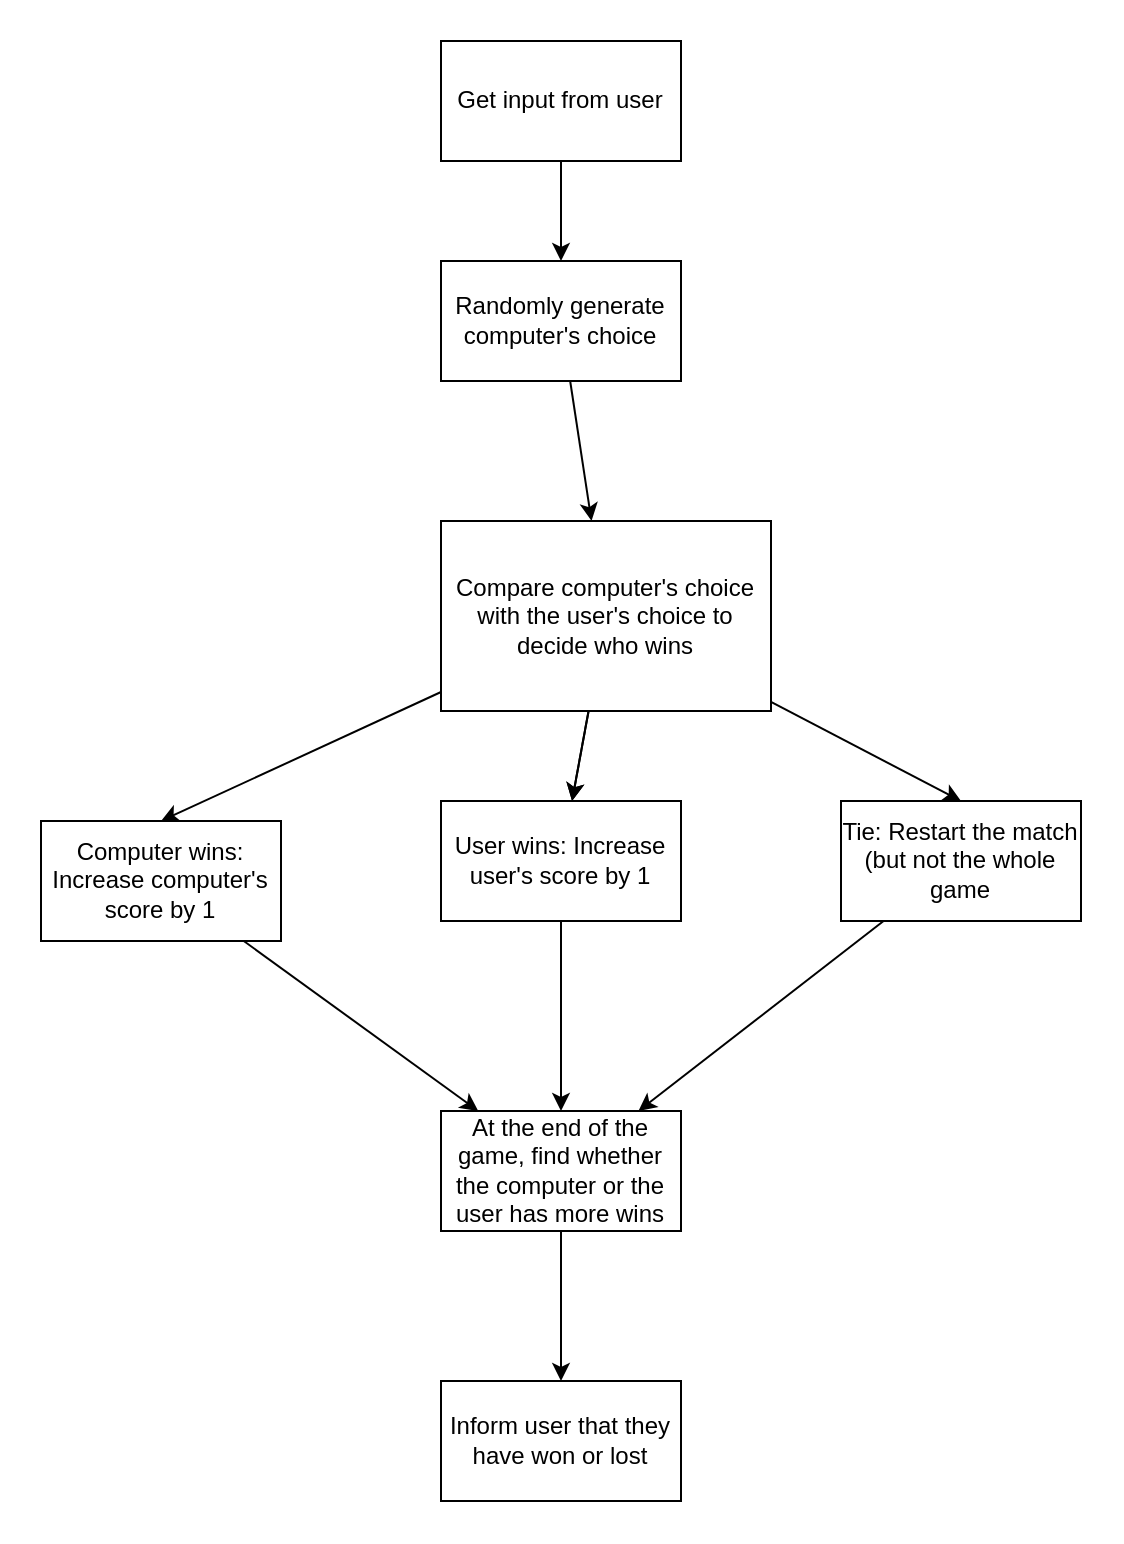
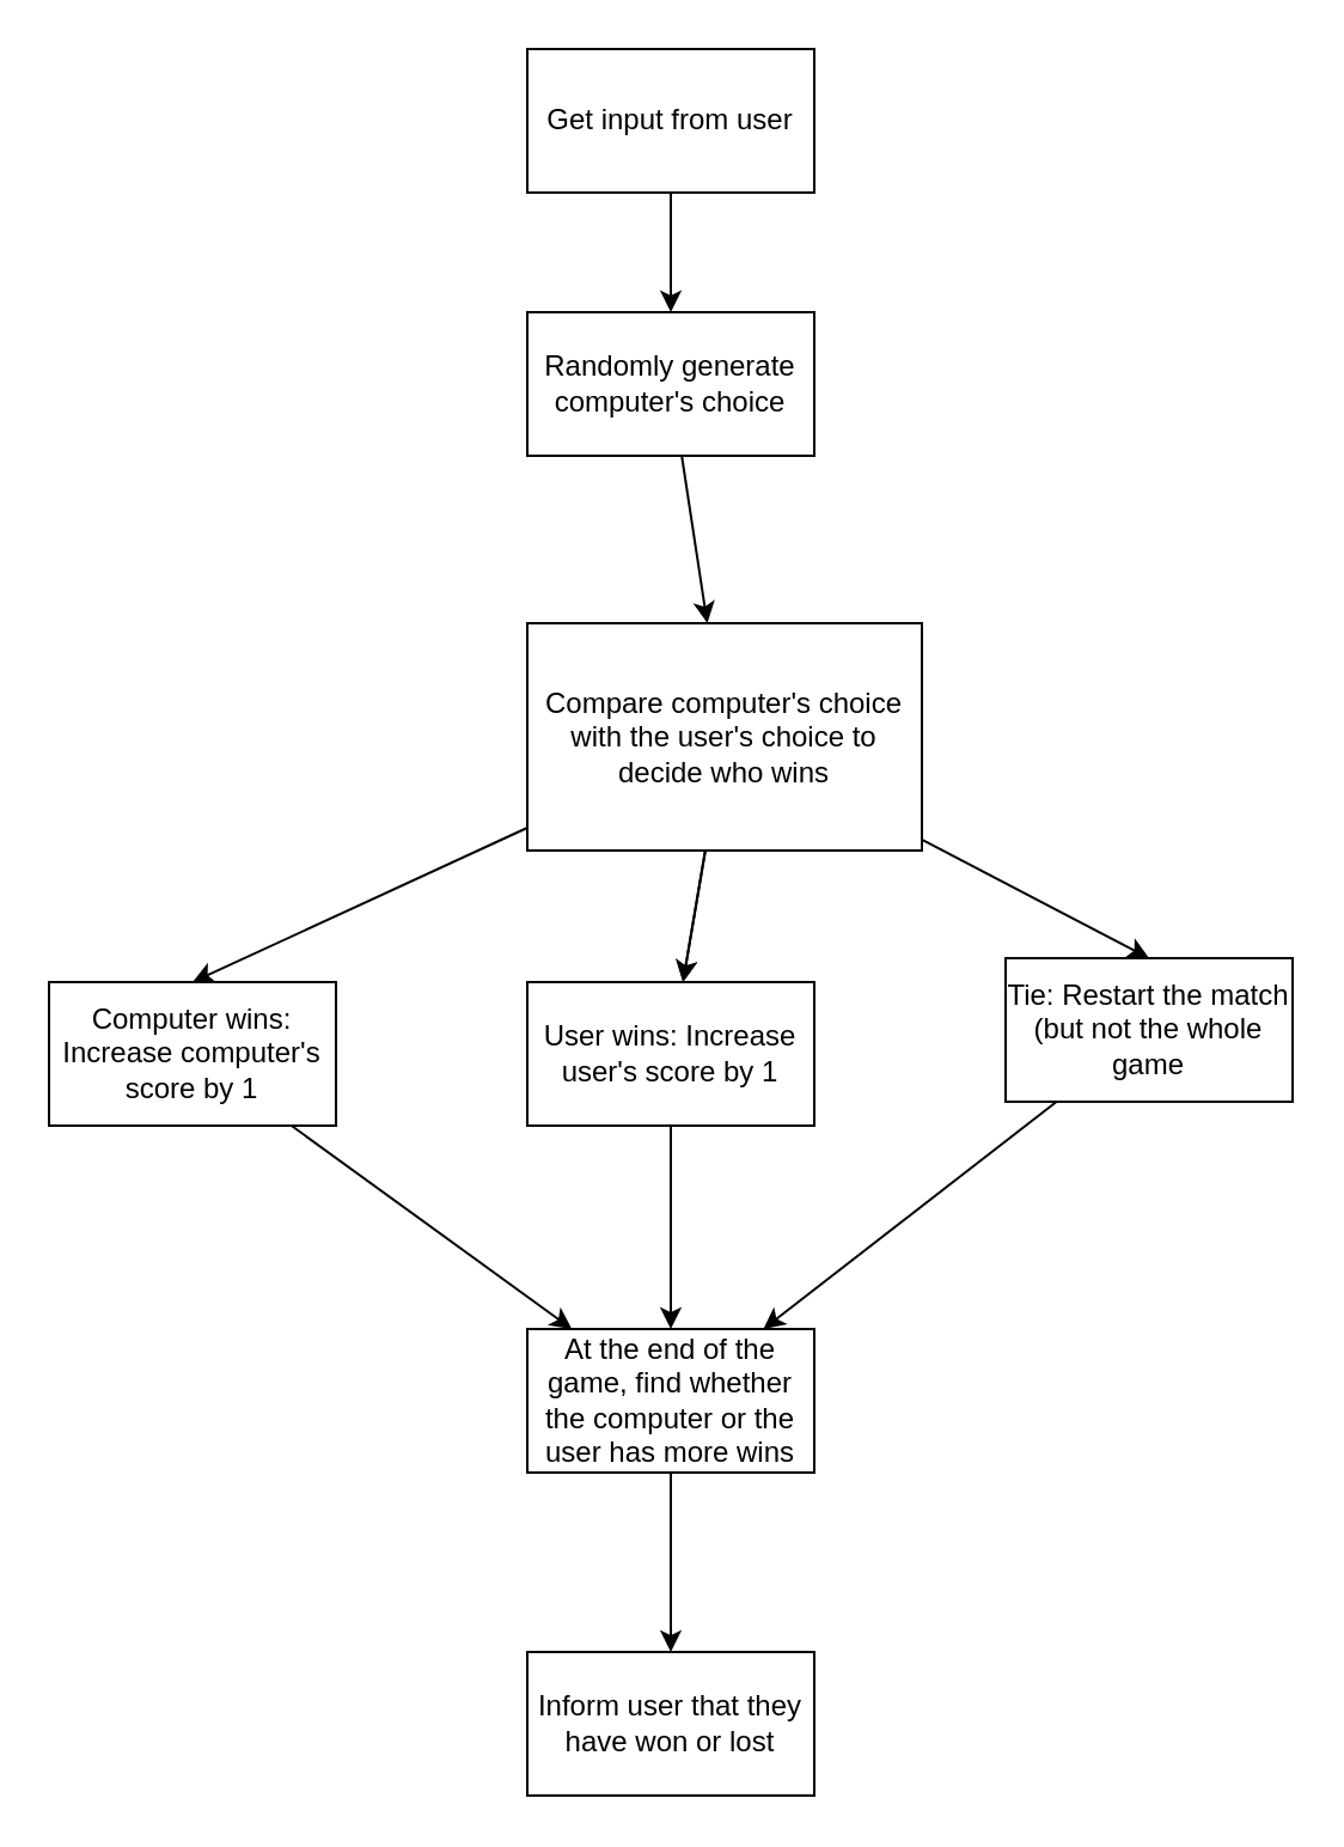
- <mxCell id="6" value="User wins: Increase user's score by 1" style="rounded=0;whiteSpace=wrap;html=1;" vertex="1" parent="1"><mxGeometry x="220" y="400" width="120" height="60" as="geometry" /></mxCell>
+ <mxCell id="6" value="User wins: Increase user's score by 1" style="rounded=0;whiteSpace=wrap;html=1;" vertex="1" parent="1"><mxGeometry x="220" y="410" width="120" height="60" as="geometry" /></mxCell>
